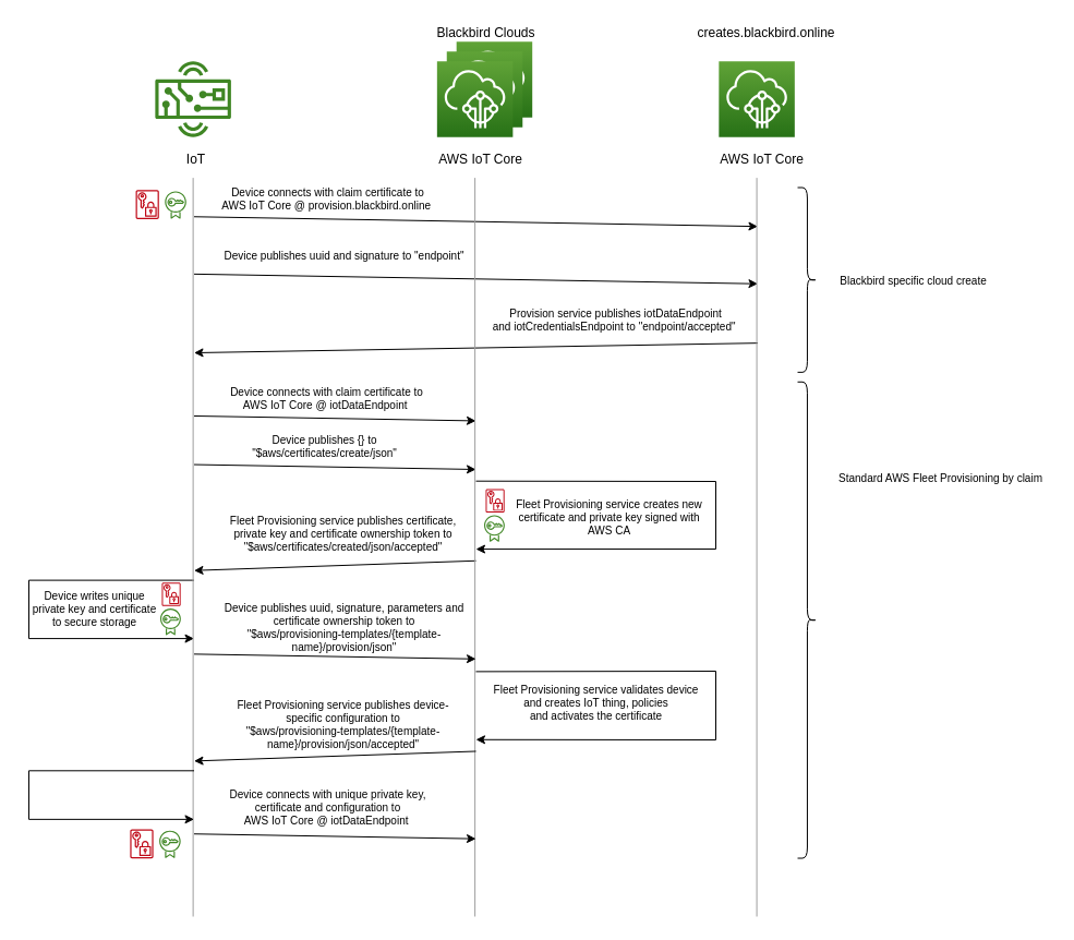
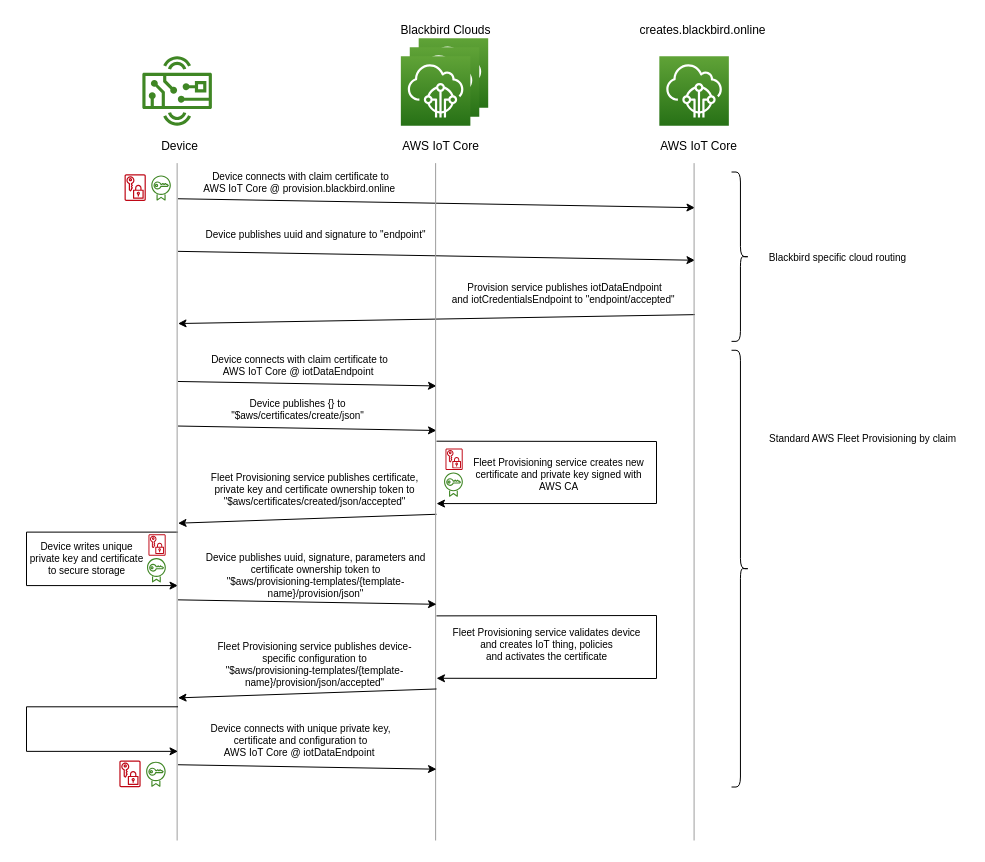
- <mxCell id="27" value="IoT" style="text;html=1;align=center;verticalAlign=middle;resizable=0;points=[];autosize=1;strokeColor=none;fillColor=none;" parent="1" vertex="1"><mxGeometry x="154.348" y="135.87" width="50" height="20" as="geometry" /></mxCell>
+ <mxCell id="27" value="Device" style="text;html=1;align=center;verticalAlign=middle;resizable=0;points=[];autosize=1;strokeColor=none;fillColor=none;" parent="1" vertex="1"><mxGeometry x="154.348" y="135.87" width="50" height="20" as="geometry" /></mxCell>
- <mxCell id="22" value="Blackbird specific cloud create" style="text;html=1;align=center;verticalAlign=middle;resizable=0;points=[];autosize=1;strokeColor=none;fillColor=none;fontSize=10;" parent="1" vertex="1"><mxGeometry x="762.219" y="247.283" width="150" height="20" as="geometry" /></mxCell>
+ <mxCell id="22" value="Blackbird specific cloud routing" style="text;html=1;align=center;verticalAlign=middle;resizable=0;points=[];autosize=1;strokeColor=none;fillColor=none;fontSize=10;" parent="1" vertex="1"><mxGeometry x="762.219" y="247.283" width="150" height="20" as="geometry" /></mxCell>
